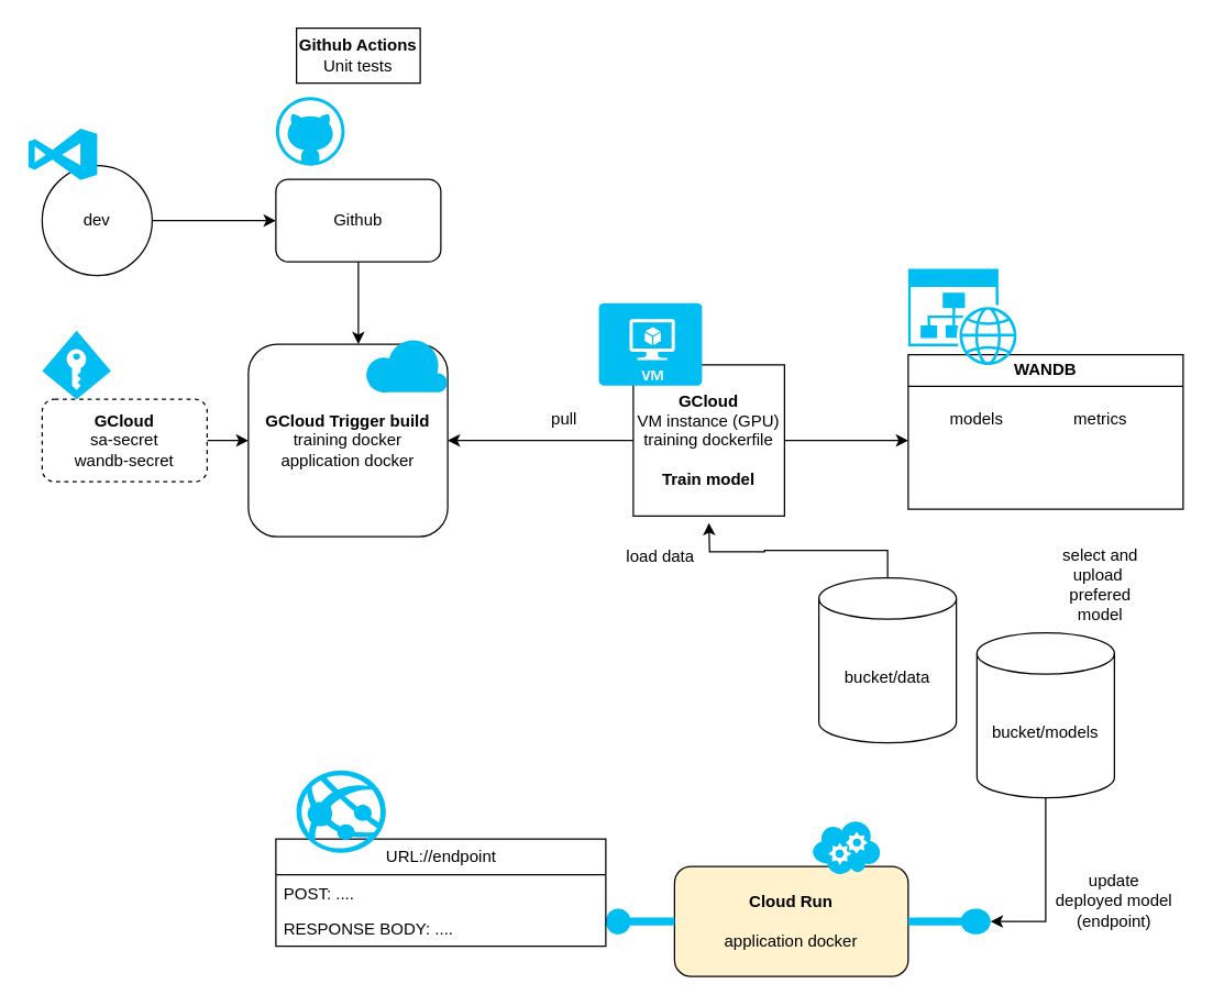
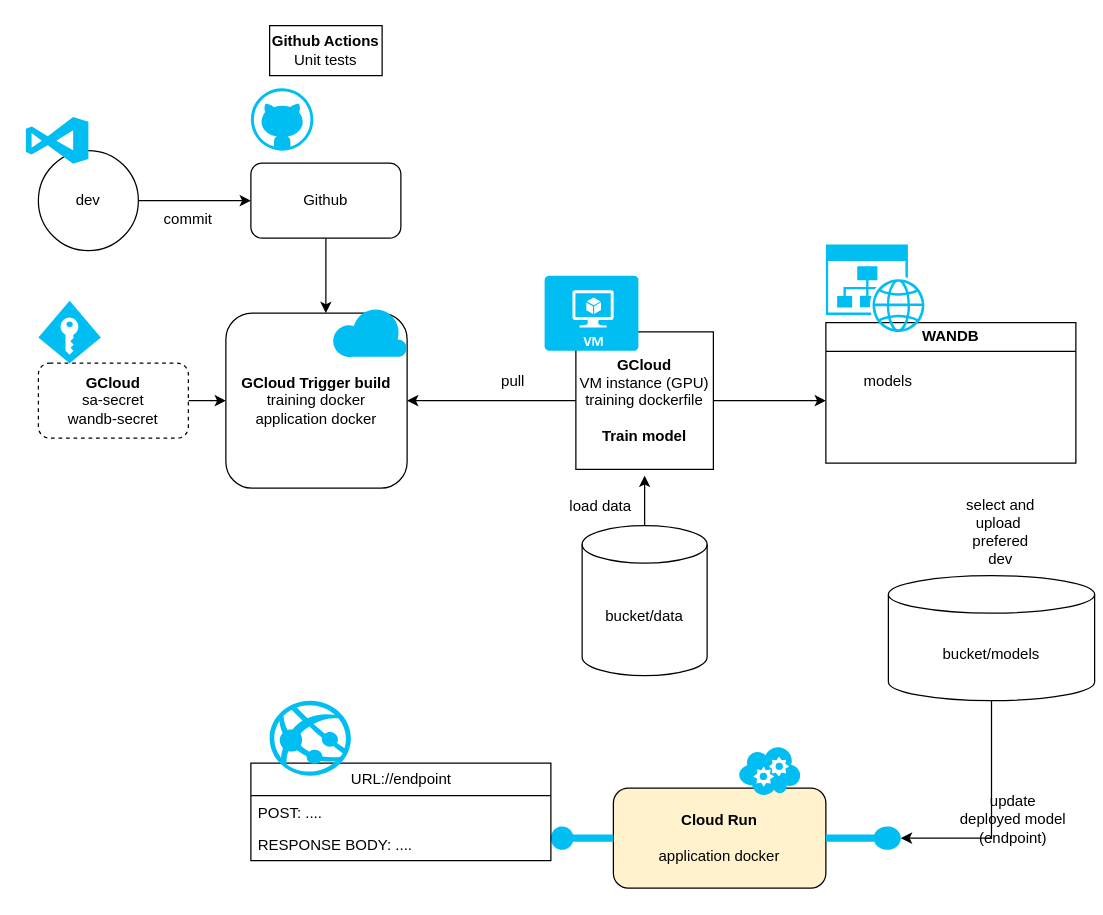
+ <mxCell id="4" value="commit" style="text;html=1;strokeColor=none;fillColor=none;align=center;verticalAlign=middle;whiteSpace=wrap;rounded=0;" vertex="1" parent="1"><mxGeometry x="120" y="160" width="60" height="30" as="geometry" /></mxCell>
- <mxCell id="21" value="metrics" style="text;html=1;strokeColor=none;fillColor=none;align=center;verticalAlign=middle;whiteSpace=wrap;rounded=0;" vertex="1" parent="19"><mxGeometry x="110" y="32.5" width="60" height="30" as="geometry" /></mxCell>
- <mxCell id="22" value="select and upload&amp;nbsp; prefered model" style="text;html=1;strokeColor=none;fillColor=none;align=center;verticalAlign=middle;whiteSpace=wrap;rounded=0;" vertex="1" parent="1"><mxGeometry x="770" y="410" width="60" height="30" as="geometry" /></mxCell>
+ <mxCell id="22" value="select and upload&amp;nbsp; prefered dev" style="text;html=1;strokeColor=none;fillColor=none;align=center;verticalAlign=middle;whiteSpace=wrap;rounded=0;" vertex="1" parent="1"><mxGeometry x="770" y="410" width="60" height="30" as="geometry" /></mxCell>
- <mxCell id="16" value="bucket/data" style="shape=cylinder3;whiteSpace=wrap;html=1;boundedLbl=1;backgroundOutline=1;size=15;" vertex="1" parent="1"><mxGeometry x="595" y="420" width="100" height="120" as="geometry" /></mxCell>
+ <mxCell id="16" value="bucket/data" style="shape=cylinder3;whiteSpace=wrap;html=1;boundedLbl=1;backgroundOutline=1;size=15;" vertex="1" parent="1"><mxGeometry x="465" y="420" width="100" height="120" as="geometry" /></mxCell>
- <mxCell id="17" value="bucket/models" style="shape=cylinder3;whiteSpace=wrap;html=1;boundedLbl=1;backgroundOutline=1;size=15;" vertex="1" parent="1"><mxGeometry x="710" y="460" width="100" height="120" as="geometry" /></mxCell>
+ <mxCell id="17" value="bucket/models" style="shape=cylinder3;whiteSpace=wrap;html=1;boundedLbl=1;backgroundOutline=1;size=15;" vertex="1" parent="1"><mxGeometry x="710" y="460" width="165" height="100" as="geometry" /></mxCell>
